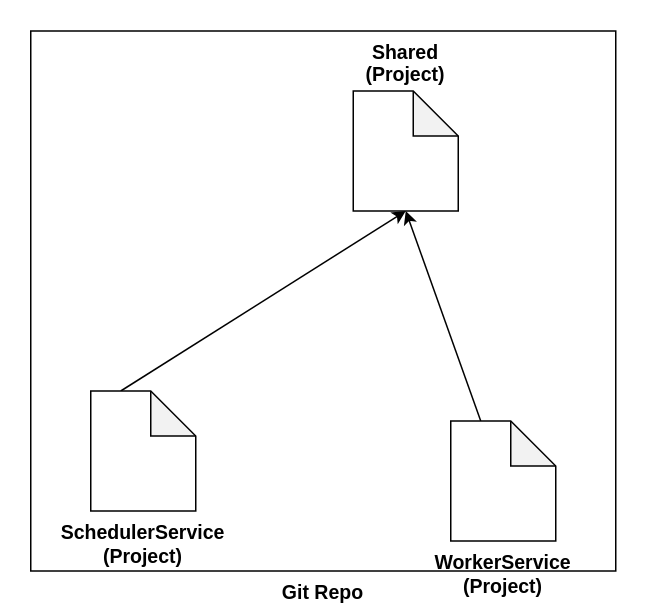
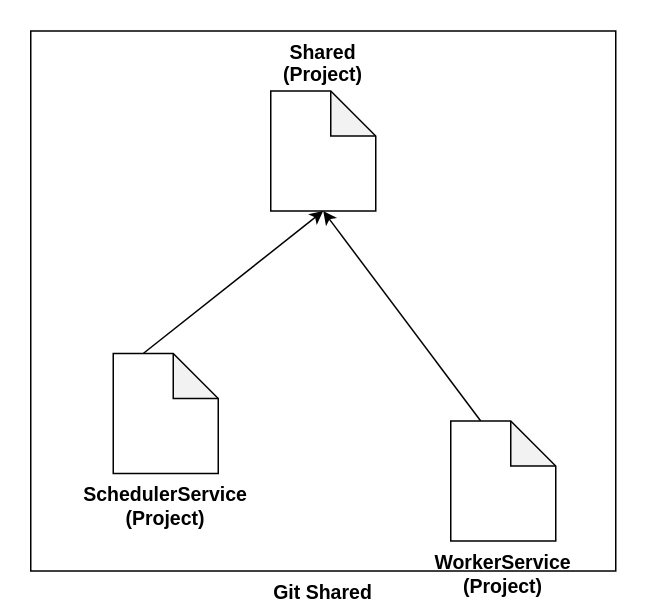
- <mxCell id="6" value="Shared&lt;br style=&quot;font-size: 13px;&quot;&gt;(Project)" style="shape=note;whiteSpace=wrap;html=1;backgroundOutline=1;darkOpacity=0.05;labelPosition=center;verticalLabelPosition=top;align=center;verticalAlign=bottom;fontSize=13;fontStyle=1" vertex="1" parent="1"><mxGeometry x="235" y="60" width="70" height="80" as="geometry" /></mxCell>
+ <mxCell id="6" value="Shared&lt;br style=&quot;font-size: 13px;&quot;&gt;(Project)" style="shape=note;whiteSpace=wrap;html=1;backgroundOutline=1;darkOpacity=0.05;labelPosition=center;verticalLabelPosition=top;align=center;verticalAlign=bottom;fontSize=13;fontStyle=1" vertex="1" parent="1"><mxGeometry x="180" y="60" width="70" height="80" as="geometry" /></mxCell>
- <mxCell id="5" value="SchedulerService&lt;br style=&quot;font-size: 13px;&quot;&gt;(Project)" style="shape=note;whiteSpace=wrap;html=1;backgroundOutline=1;darkOpacity=0.05;labelPosition=center;verticalLabelPosition=bottom;align=center;verticalAlign=top;fontSize=13;fontStyle=1" vertex="1" parent="1"><mxGeometry x="60" y="260" width="70" height="80" as="geometry" /></mxCell>
+ <mxCell id="5" value="SchedulerService&lt;br style=&quot;font-size: 13px;&quot;&gt;(Project)" style="shape=note;whiteSpace=wrap;html=1;backgroundOutline=1;darkOpacity=0.05;labelPosition=center;verticalLabelPosition=bottom;align=center;verticalAlign=top;fontSize=13;fontStyle=1" vertex="1" parent="1"><mxGeometry x="75" y="235" width="70" height="80" as="geometry" /></mxCell>
- <mxCell id="7" value="Git Repo" style="rounded=0;whiteSpace=wrap;html=1;fillColor=none;labelPosition=center;verticalLabelPosition=bottom;align=center;verticalAlign=top;fontSize=13;fontStyle=1" vertex="1" parent="1"><mxGeometry x="20" y="20" width="390" height="360" as="geometry" /></mxCell>
+ <mxCell id="7" value="Git Shared" style="rounded=0;whiteSpace=wrap;html=1;fillColor=none;labelPosition=center;verticalLabelPosition=bottom;align=center;verticalAlign=top;fontSize=13;fontStyle=1" vertex="1" parent="1"><mxGeometry x="20" y="20" width="390" height="360" as="geometry" /></mxCell>
